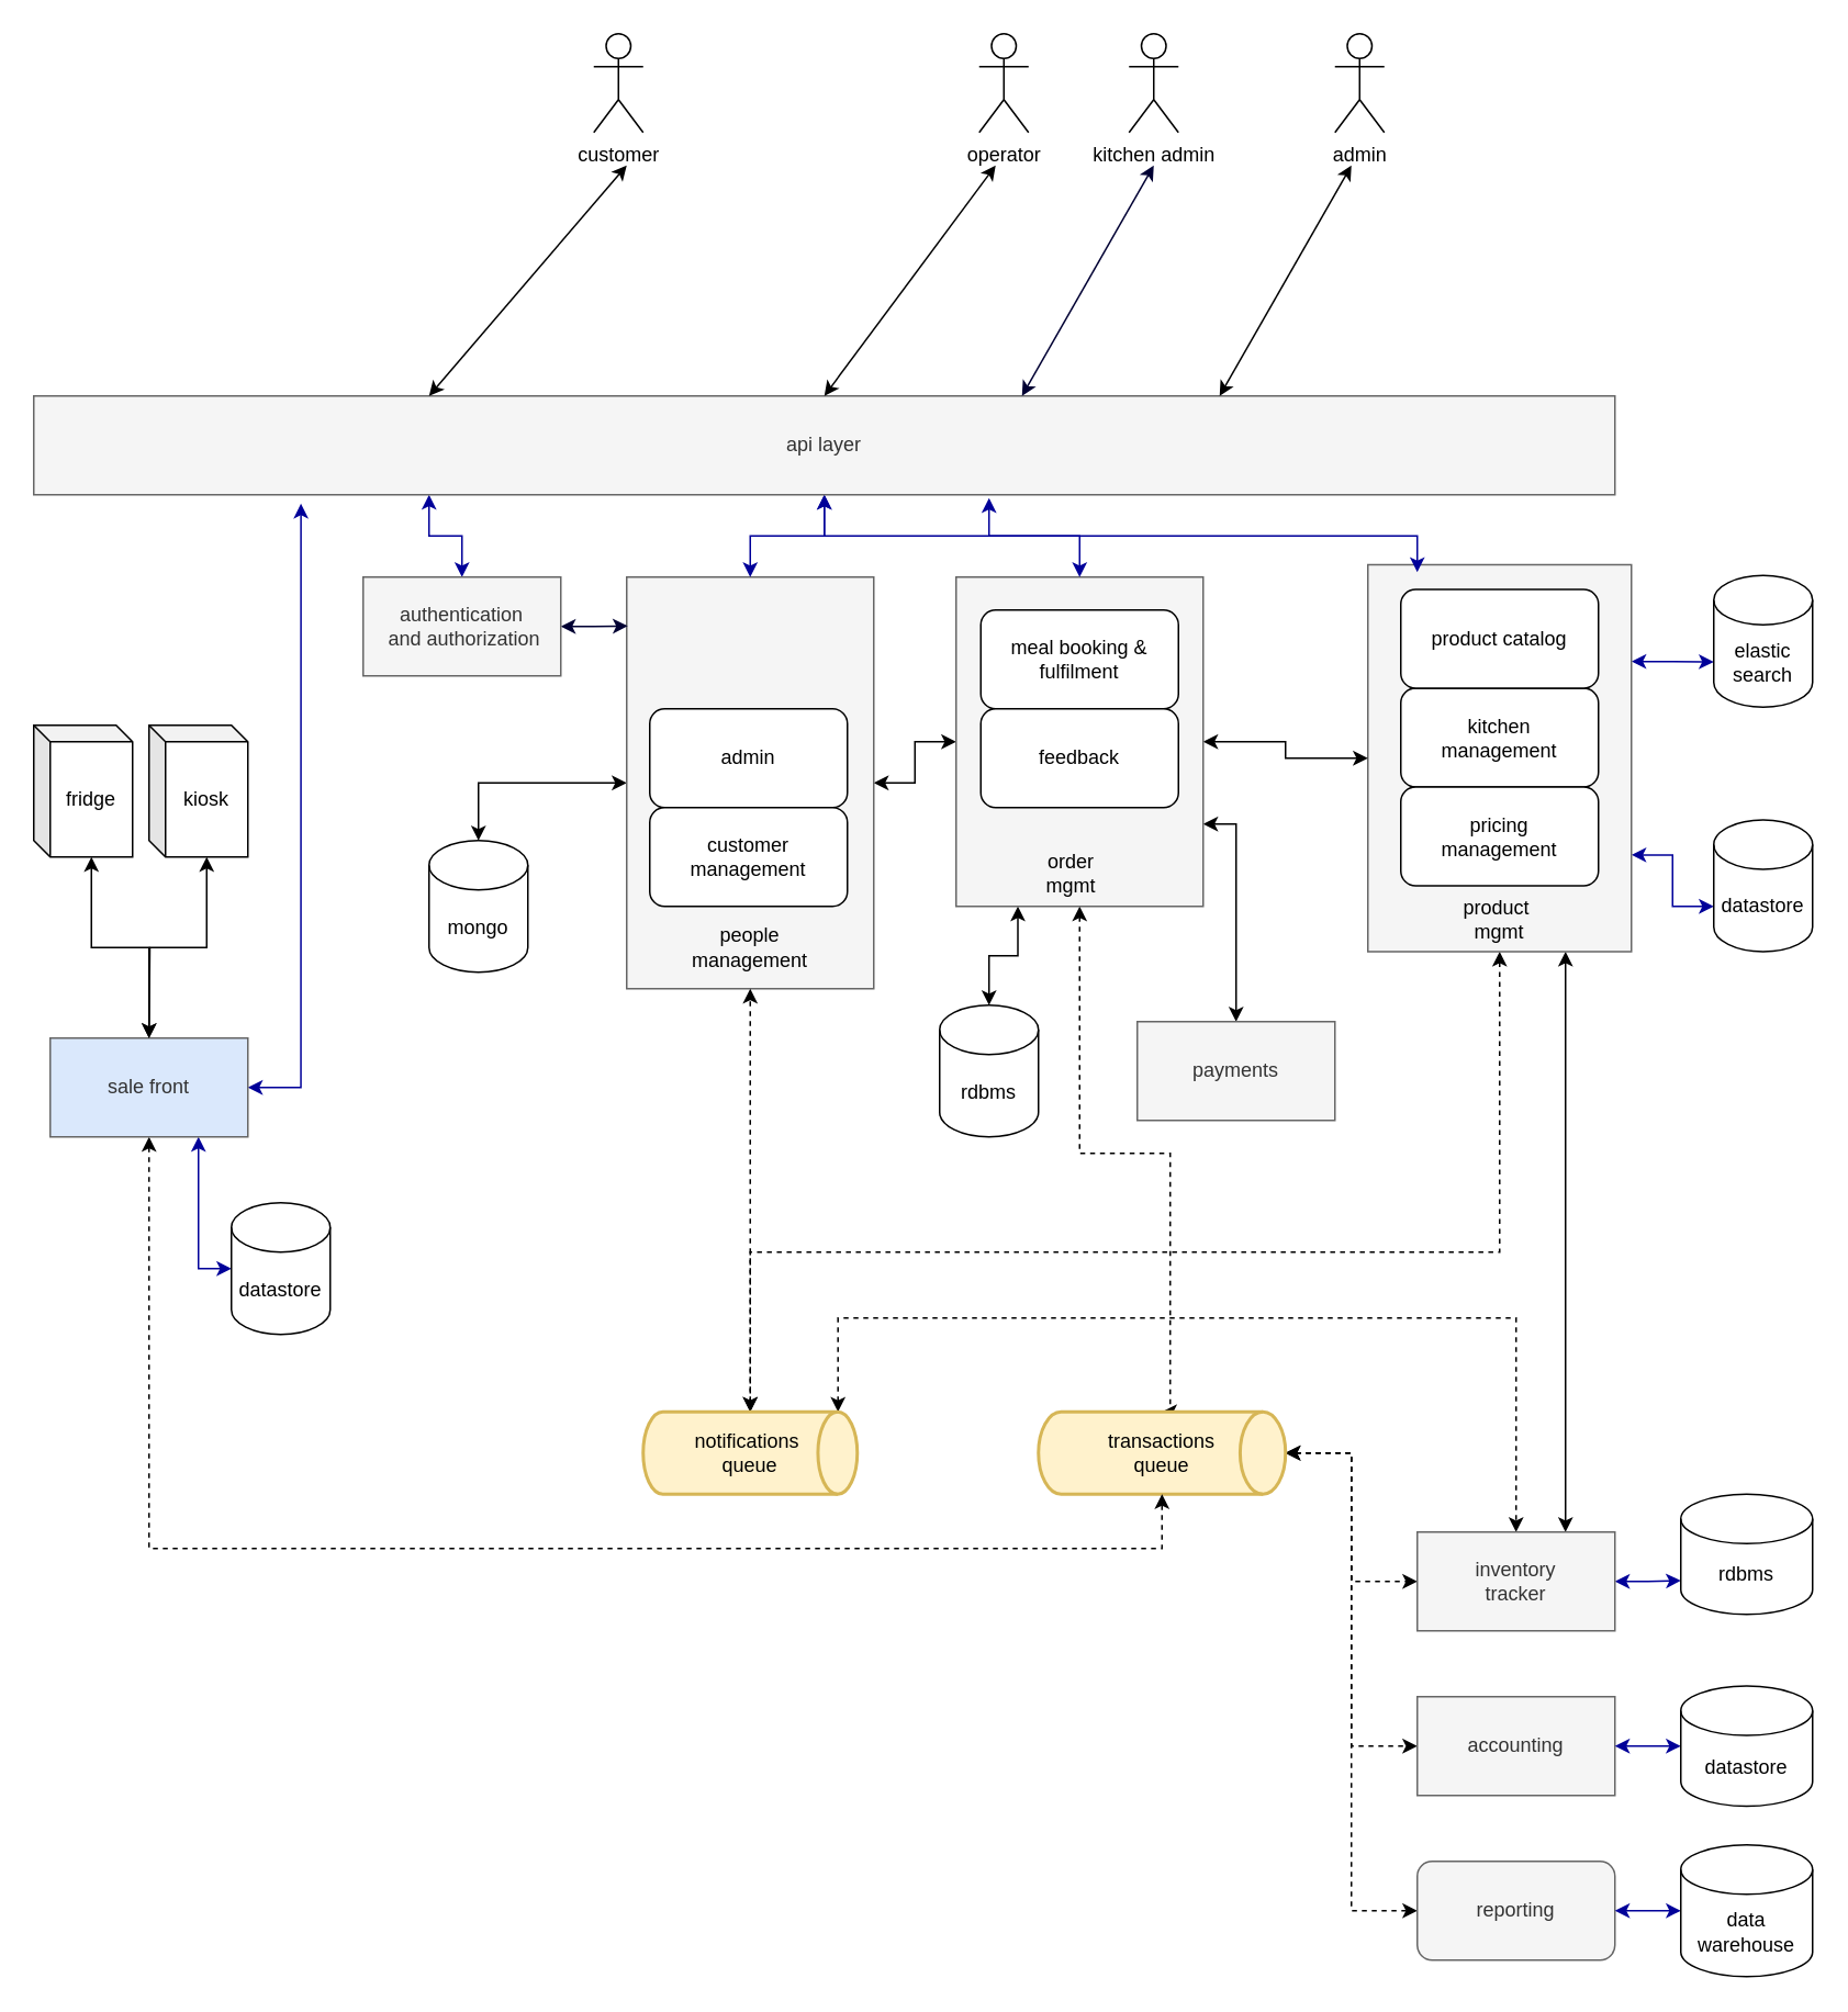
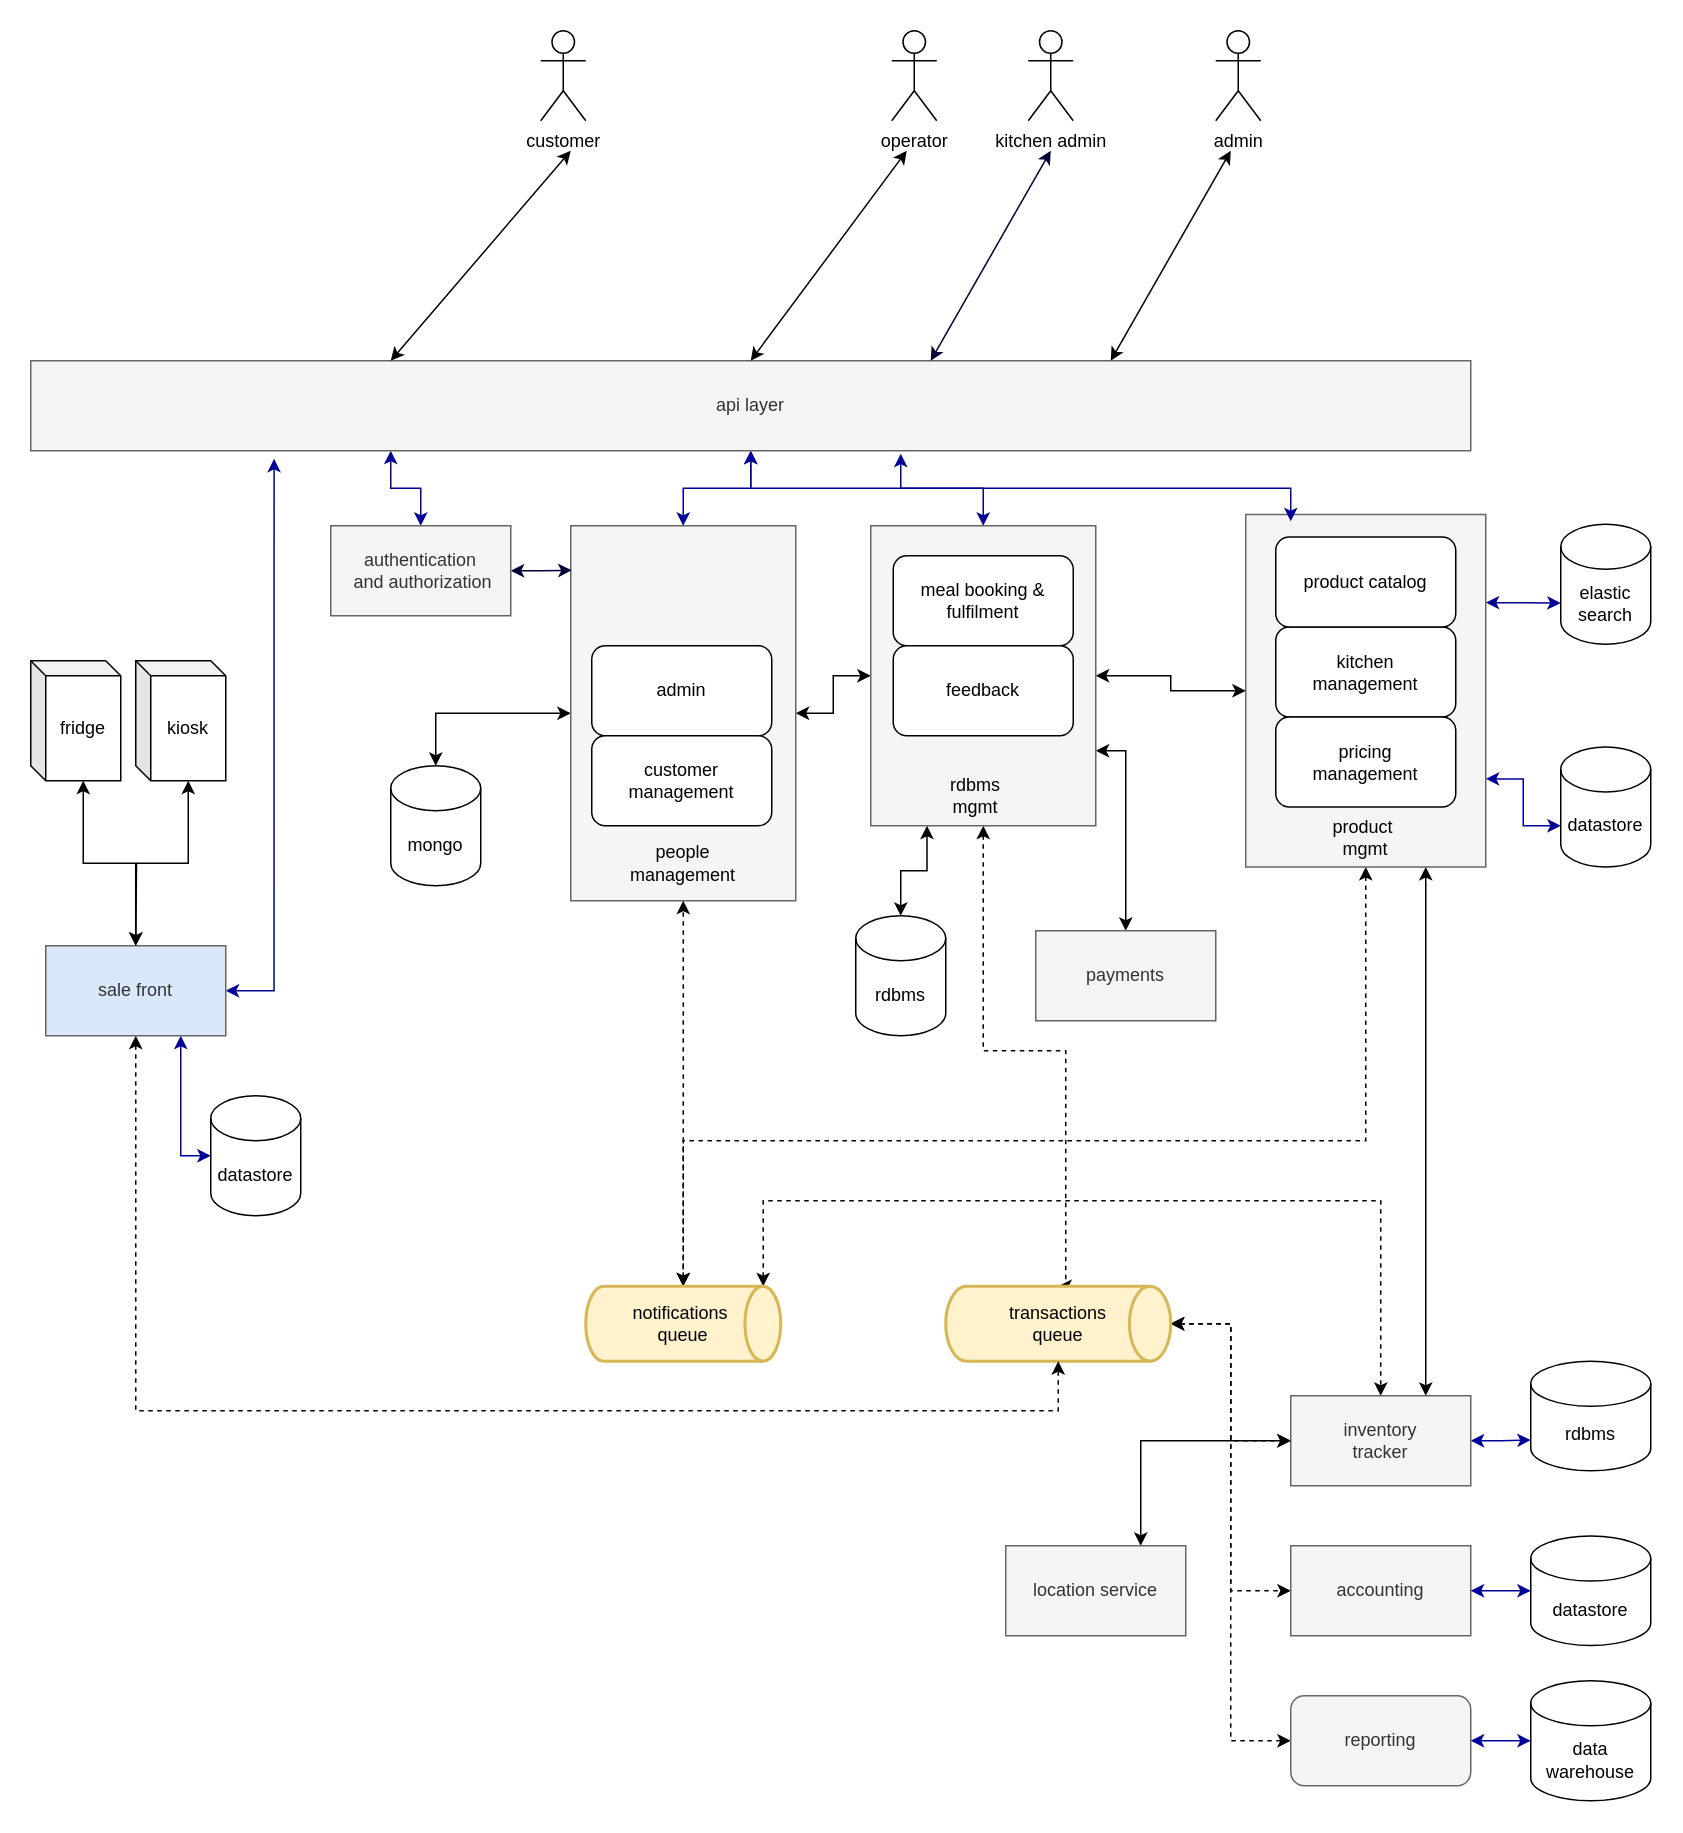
- <mxCell id="34" value="order mgmt" style="text;html=1;strokeColor=none;fillColor=none;align=center;verticalAlign=middle;whiteSpace=wrap;rounded=0;" parent="1" vertex="1"><mxGeometry x="630" y="520" width="40" height="20" as="geometry" /></mxCell>
+ <mxCell id="34" value="rdbms mgmt" style="text;html=1;strokeColor=none;fillColor=none;align=center;verticalAlign=middle;whiteSpace=wrap;rounded=0;" parent="1" vertex="1"><mxGeometry x="630" y="520" width="40" height="20" as="geometry" /></mxCell>
+ <mxCell id="60" style="edgeStyle=orthogonalEdgeStyle;rounded=0;orthogonalLoop=1;jettySize=auto;html=1;exitX=0.75;exitY=0;exitDx=0;exitDy=0;entryX=0;entryY=0.5;entryDx=0;entryDy=0;startArrow=classic;startFill=1;" parent="1" source="61" target="57" edge="1"><mxGeometry relative="1" as="geometry" /></mxCell>
+ <mxCell id="61" value="location service" style="rounded=0;whiteSpace=wrap;html=1;glass=0;align=center;fillColor=#f5f5f5;strokeColor=#666666;fontColor=#333333;" parent="1" vertex="1"><mxGeometry x="670" y="1030" width="120" height="60" as="geometry" /></mxCell>
